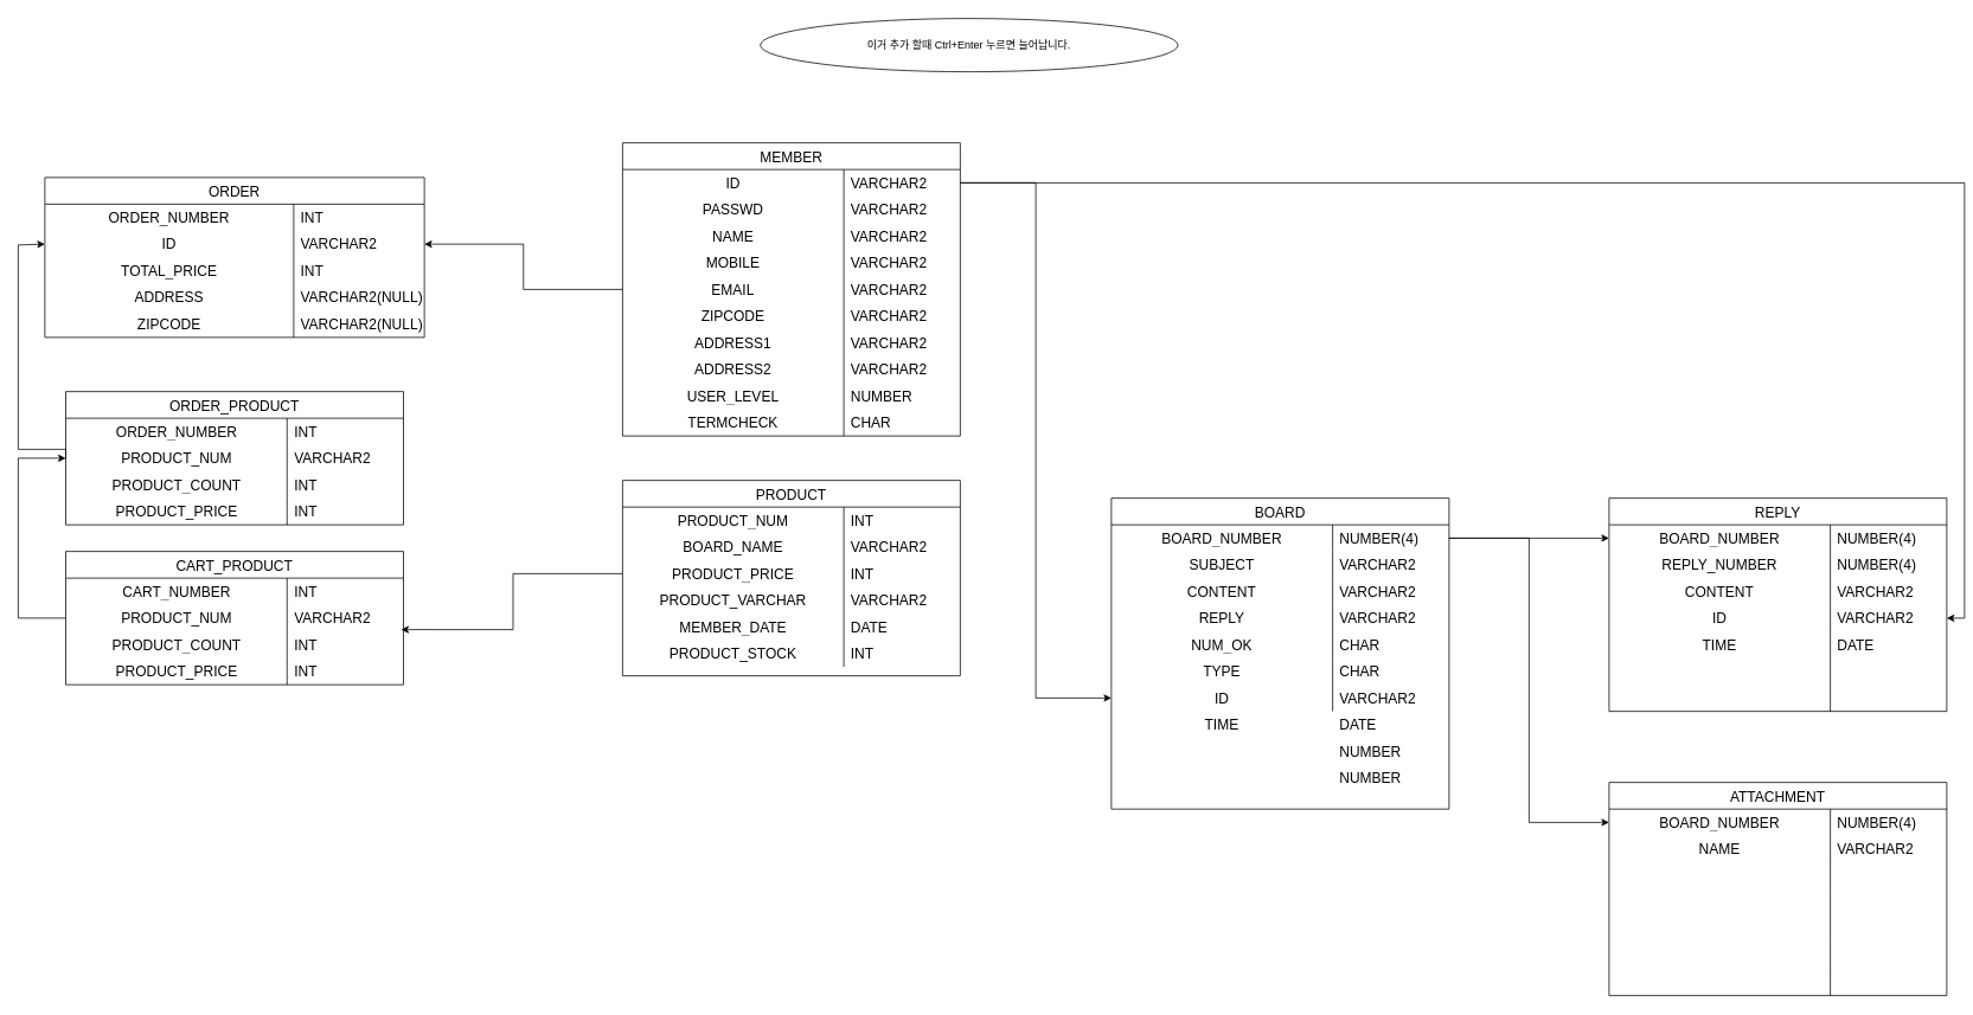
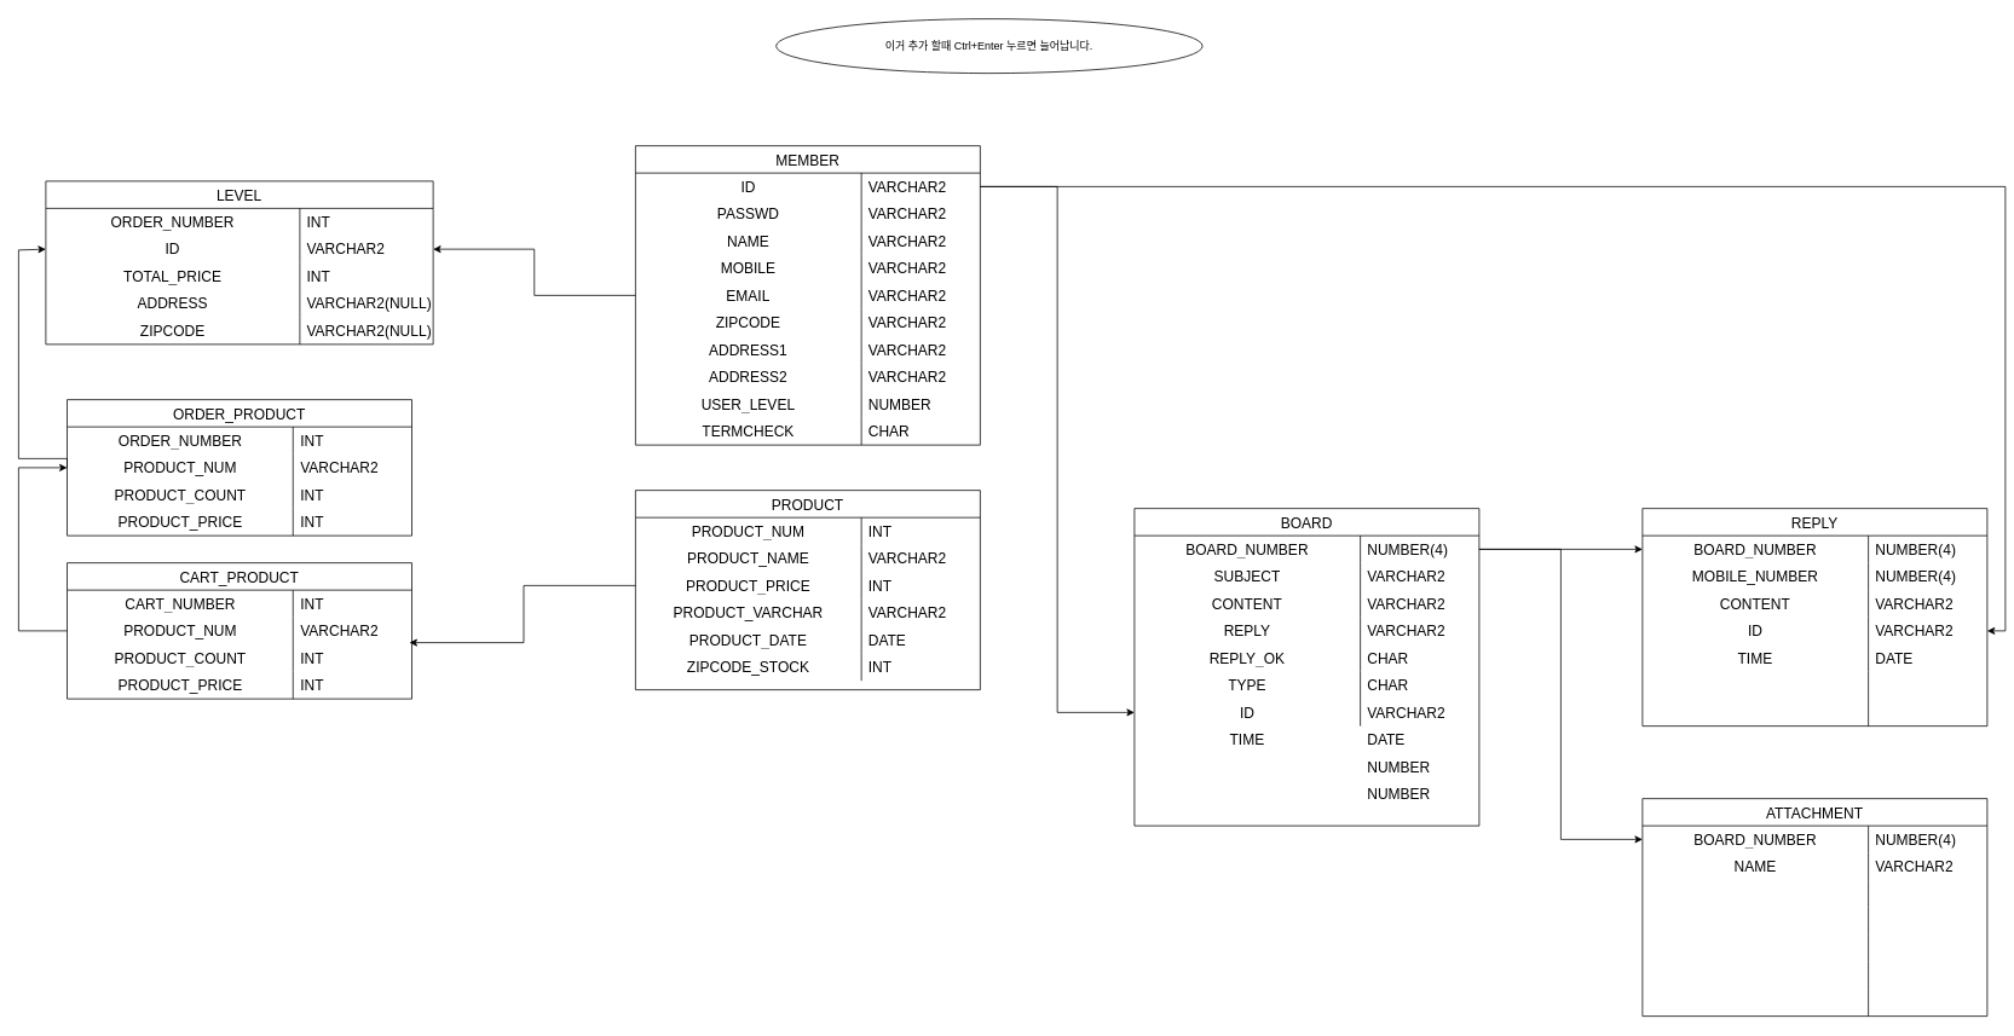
- <mxCell id="75" value="ORDER" style="shape=table;startSize=30;container=1;collapsible=0;childLayout=tableLayout;fixedRows=1;rowLines=0;fontStyle=0;strokeColor=default;fontSize=16;" parent="1" vertex="1"><mxGeometry x="50" y="199" width="427" height="180" as="geometry" /></mxCell>
+ <mxCell id="75" value="LEVEL" style="shape=table;startSize=30;container=1;collapsible=0;childLayout=tableLayout;fixedRows=1;rowLines=0;fontStyle=0;strokeColor=default;fontSize=16;" parent="1" vertex="1"><mxGeometry x="50" y="199" width="427" height="180" as="geometry" /></mxCell>
- <mxCell id="39" value="BOARD_NAME" style="shape=partialRectangle;html=1;whiteSpace=wrap;connectable=0;fillColor=none;top=0;left=0;bottom=0;right=0;overflow=hidden;strokeColor=inherit;fontSize=16;" parent="38" vertex="1"><mxGeometry width="249" height="30" as="geometry"><mxRectangle width="249" height="30" as="alternateBounds" /></mxGeometry></mxCell>
+ <mxCell id="39" value="PRODUCT_NAME" style="shape=partialRectangle;html=1;whiteSpace=wrap;connectable=0;fillColor=none;top=0;left=0;bottom=0;right=0;overflow=hidden;strokeColor=inherit;fontSize=16;" parent="38" vertex="1"><mxGeometry width="249" height="30" as="geometry"><mxRectangle width="249" height="30" as="alternateBounds" /></mxGeometry></mxCell>
- <mxCell id="115" value="REPLY_NUMBER" style="shape=partialRectangle;html=1;whiteSpace=wrap;connectable=0;fillColor=none;top=0;left=0;bottom=0;right=0;overflow=hidden;strokeColor=inherit;fontSize=16;" parent="114" vertex="1"><mxGeometry width="249" height="30" as="geometry"><mxRectangle width="249" height="30" as="alternateBounds" /></mxGeometry></mxCell>
+ <mxCell id="115" value="MOBILE_NUMBER" style="shape=partialRectangle;html=1;whiteSpace=wrap;connectable=0;fillColor=none;top=0;left=0;bottom=0;right=0;overflow=hidden;strokeColor=inherit;fontSize=16;" parent="114" vertex="1"><mxGeometry width="249" height="30" as="geometry"><mxRectangle width="249" height="30" as="alternateBounds" /></mxGeometry></mxCell>
- <mxCell id="48" value="MEMBER_DATE" style="shape=partialRectangle;html=1;whiteSpace=wrap;connectable=0;fillColor=none;top=0;left=0;bottom=0;right=0;overflow=hidden;strokeColor=inherit;fontSize=16;" parent="47" vertex="1"><mxGeometry width="249" height="30" as="geometry"><mxRectangle width="249" height="30" as="alternateBounds" /></mxGeometry></mxCell>
+ <mxCell id="48" value="PRODUCT_DATE" style="shape=partialRectangle;html=1;whiteSpace=wrap;connectable=0;fillColor=none;top=0;left=0;bottom=0;right=0;overflow=hidden;strokeColor=inherit;fontSize=16;" parent="47" vertex="1"><mxGeometry width="249" height="30" as="geometry"><mxRectangle width="249" height="30" as="alternateBounds" /></mxGeometry></mxCell>
- <mxCell id="67" value="NUM_OK" style="shape=partialRectangle;html=1;whiteSpace=wrap;connectable=0;fillColor=none;top=0;left=0;bottom=0;right=0;overflow=hidden;strokeColor=inherit;fontSize=16;" parent="66" vertex="1"><mxGeometry width="249" height="30" as="geometry"><mxRectangle width="249" height="30" as="alternateBounds" /></mxGeometry></mxCell>
+ <mxCell id="67" value="REPLY_OK" style="shape=partialRectangle;html=1;whiteSpace=wrap;connectable=0;fillColor=none;top=0;left=0;bottom=0;right=0;overflow=hidden;strokeColor=inherit;fontSize=16;" parent="66" vertex="1"><mxGeometry width="249" height="30" as="geometry"><mxRectangle width="249" height="30" as="alternateBounds" /></mxGeometry></mxCell>
- <mxCell id="51" value="PRODUCT_STOCK" style="shape=partialRectangle;html=1;whiteSpace=wrap;connectable=0;fillColor=none;top=0;left=0;bottom=0;right=0;overflow=hidden;strokeColor=inherit;fontSize=16;" parent="50" vertex="1"><mxGeometry width="249" height="30" as="geometry"><mxRectangle width="249" height="30" as="alternateBounds" /></mxGeometry></mxCell>
+ <mxCell id="51" value="ZIPCODE_STOCK" style="shape=partialRectangle;html=1;whiteSpace=wrap;connectable=0;fillColor=none;top=0;left=0;bottom=0;right=0;overflow=hidden;strokeColor=inherit;fontSize=16;" parent="50" vertex="1"><mxGeometry width="249" height="30" as="geometry"><mxRectangle width="249" height="30" as="alternateBounds" /></mxGeometry></mxCell>
